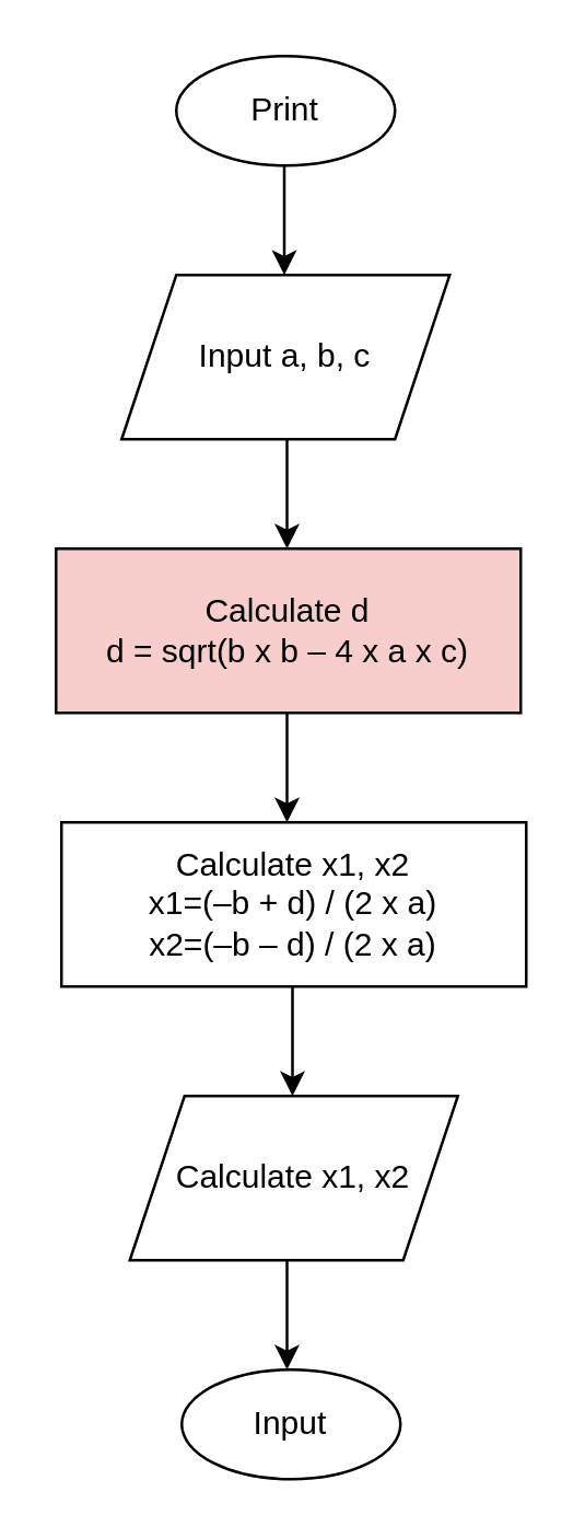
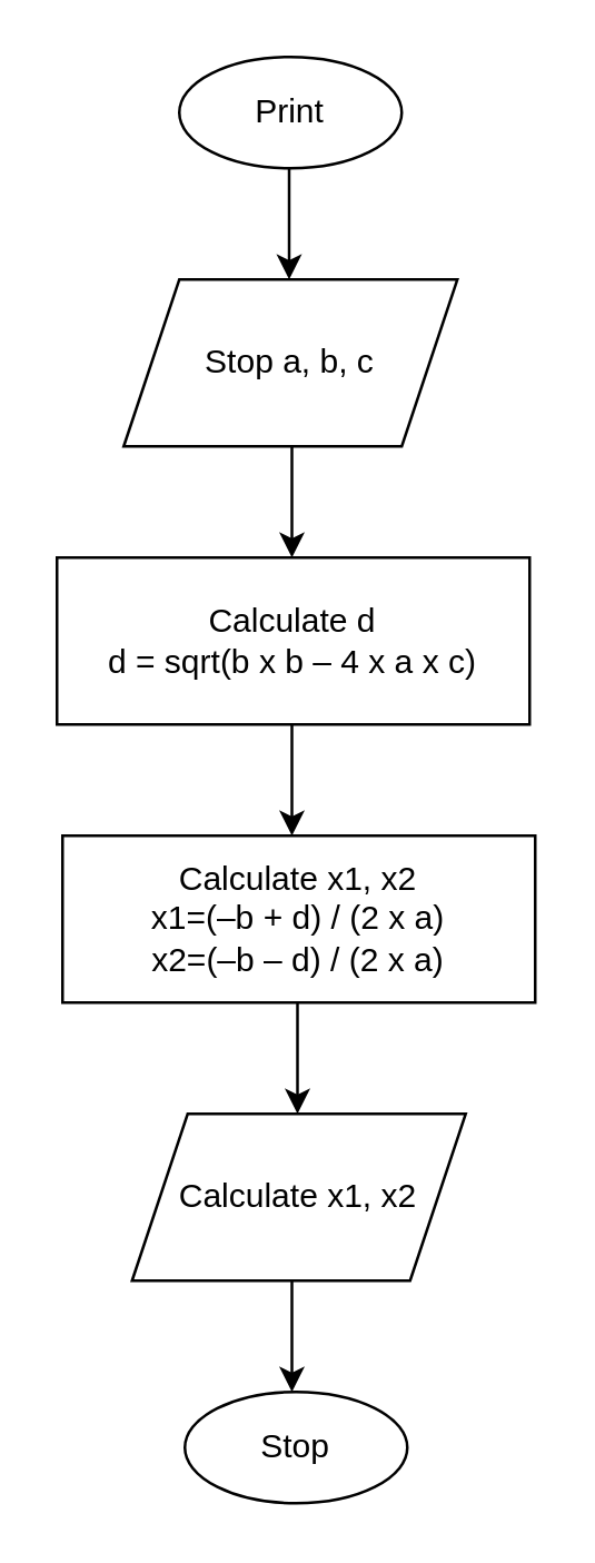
- <mxCell id="4" value="Input a, b, c" style="shape=parallelogram;perimeter=parallelogramPerimeter;whiteSpace=wrap;html=1;fixedSize=1;" vertex="1" parent="1"><mxGeometry x="44" y="100" width="120" height="60" as="geometry" /></mxCell>
+ <mxCell id="4" value="Stop a, b, c" style="shape=parallelogram;perimeter=parallelogramPerimeter;whiteSpace=wrap;html=1;fixedSize=1;" vertex="1" parent="1"><mxGeometry x="44" y="100" width="120" height="60" as="geometry" /></mxCell>
- <mxCell id="6" value="Calculate d&lt;br&gt;d = sqrt(b x b – 4 x a x c)" style="rounded=0;whiteSpace=wrap;html=1;fillColor=#f8cecc;" vertex="1" parent="1"><mxGeometry x="20" y="200" width="170" height="60" as="geometry" /></mxCell>
+ <mxCell id="6" value="Calculate d&lt;br&gt;d = sqrt(b x b – 4 x a x c)" style="rounded=0;whiteSpace=wrap;html=1;" vertex="1" parent="1"><mxGeometry x="20" y="200" width="170" height="60" as="geometry" /></mxCell>
- <mxCell id="11" value="Input" style="ellipse;whiteSpace=wrap;html=1;" vertex="1" parent="1"><mxGeometry x="66" y="500" width="80" height="40" as="geometry" /></mxCell>
+ <mxCell id="11" value="Stop" style="ellipse;whiteSpace=wrap;html=1;" vertex="1" parent="1"><mxGeometry x="66" y="500" width="80" height="40" as="geometry" /></mxCell>
